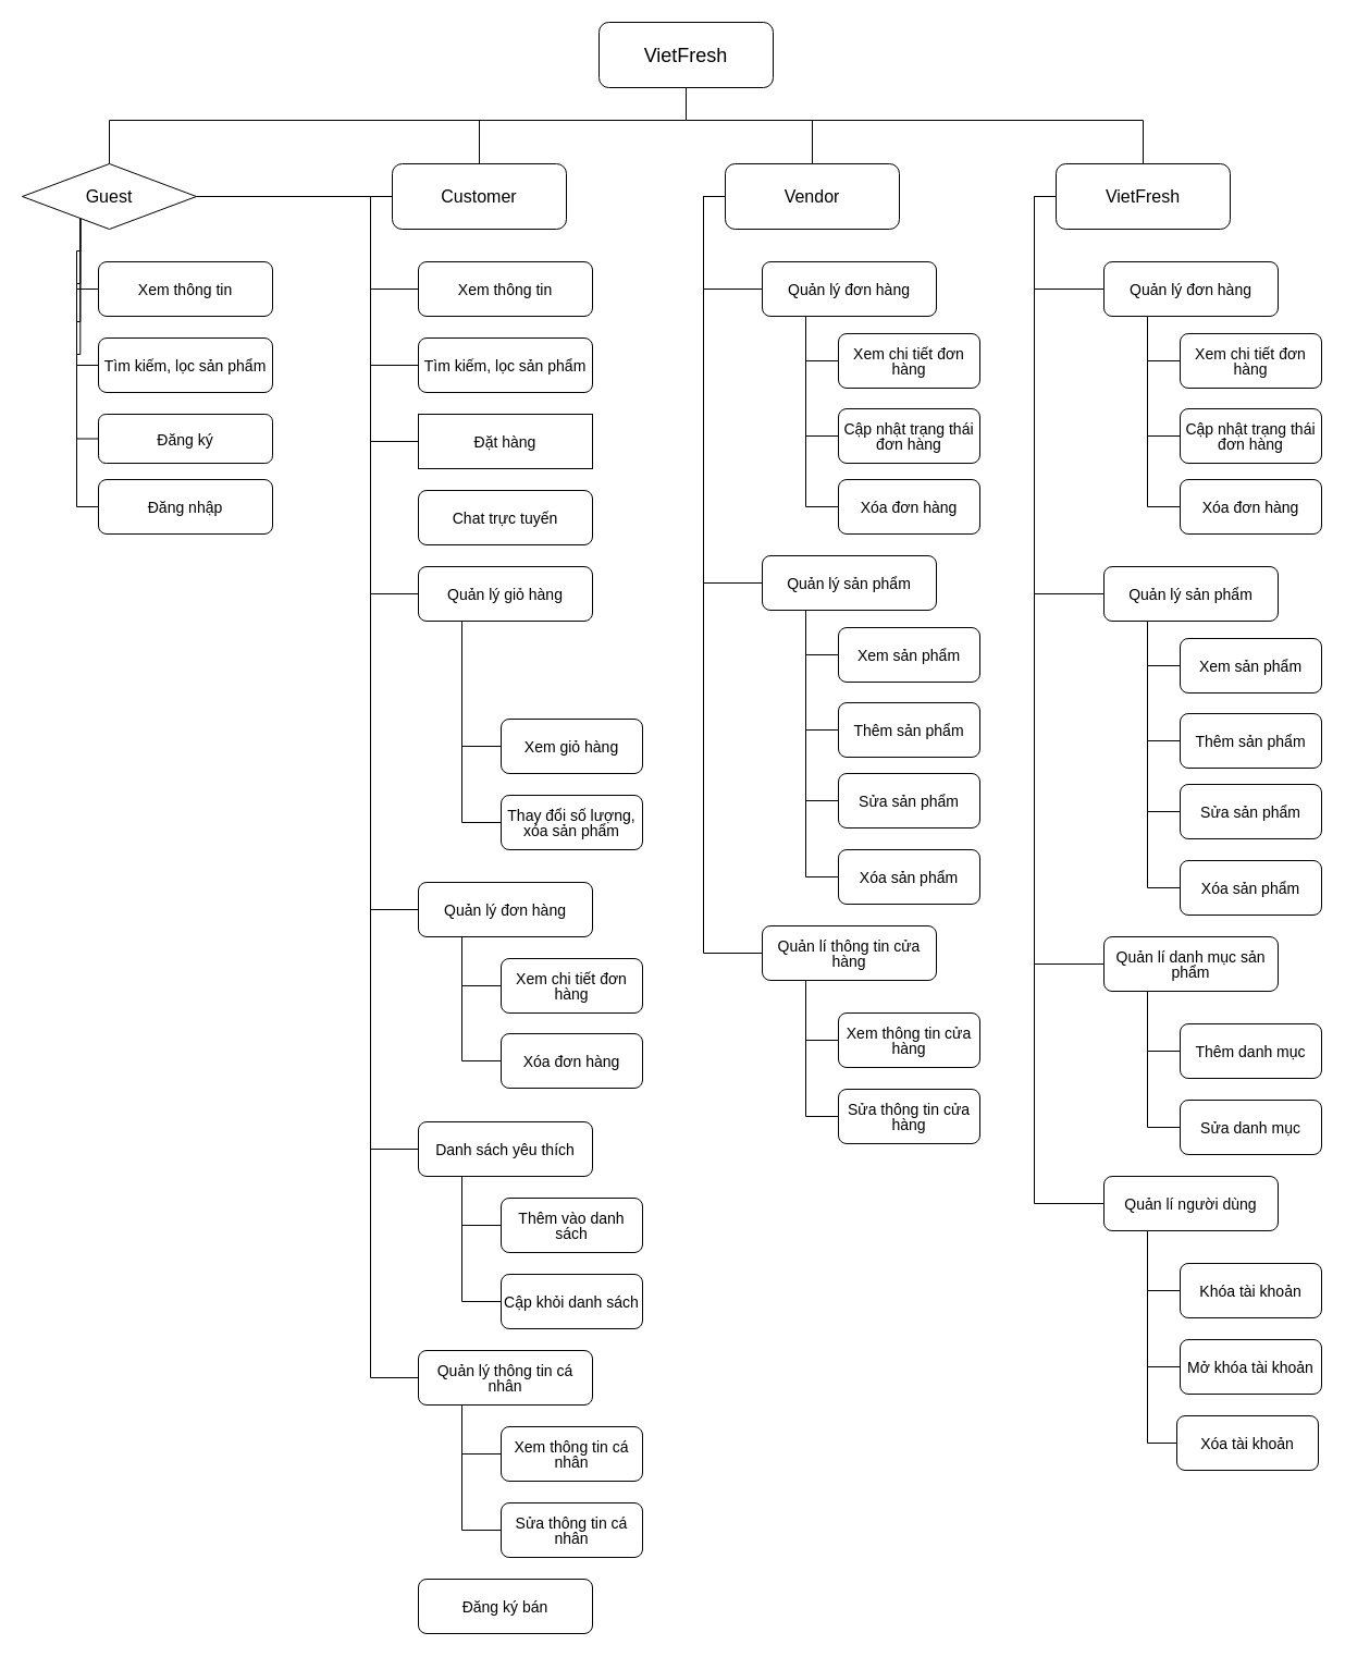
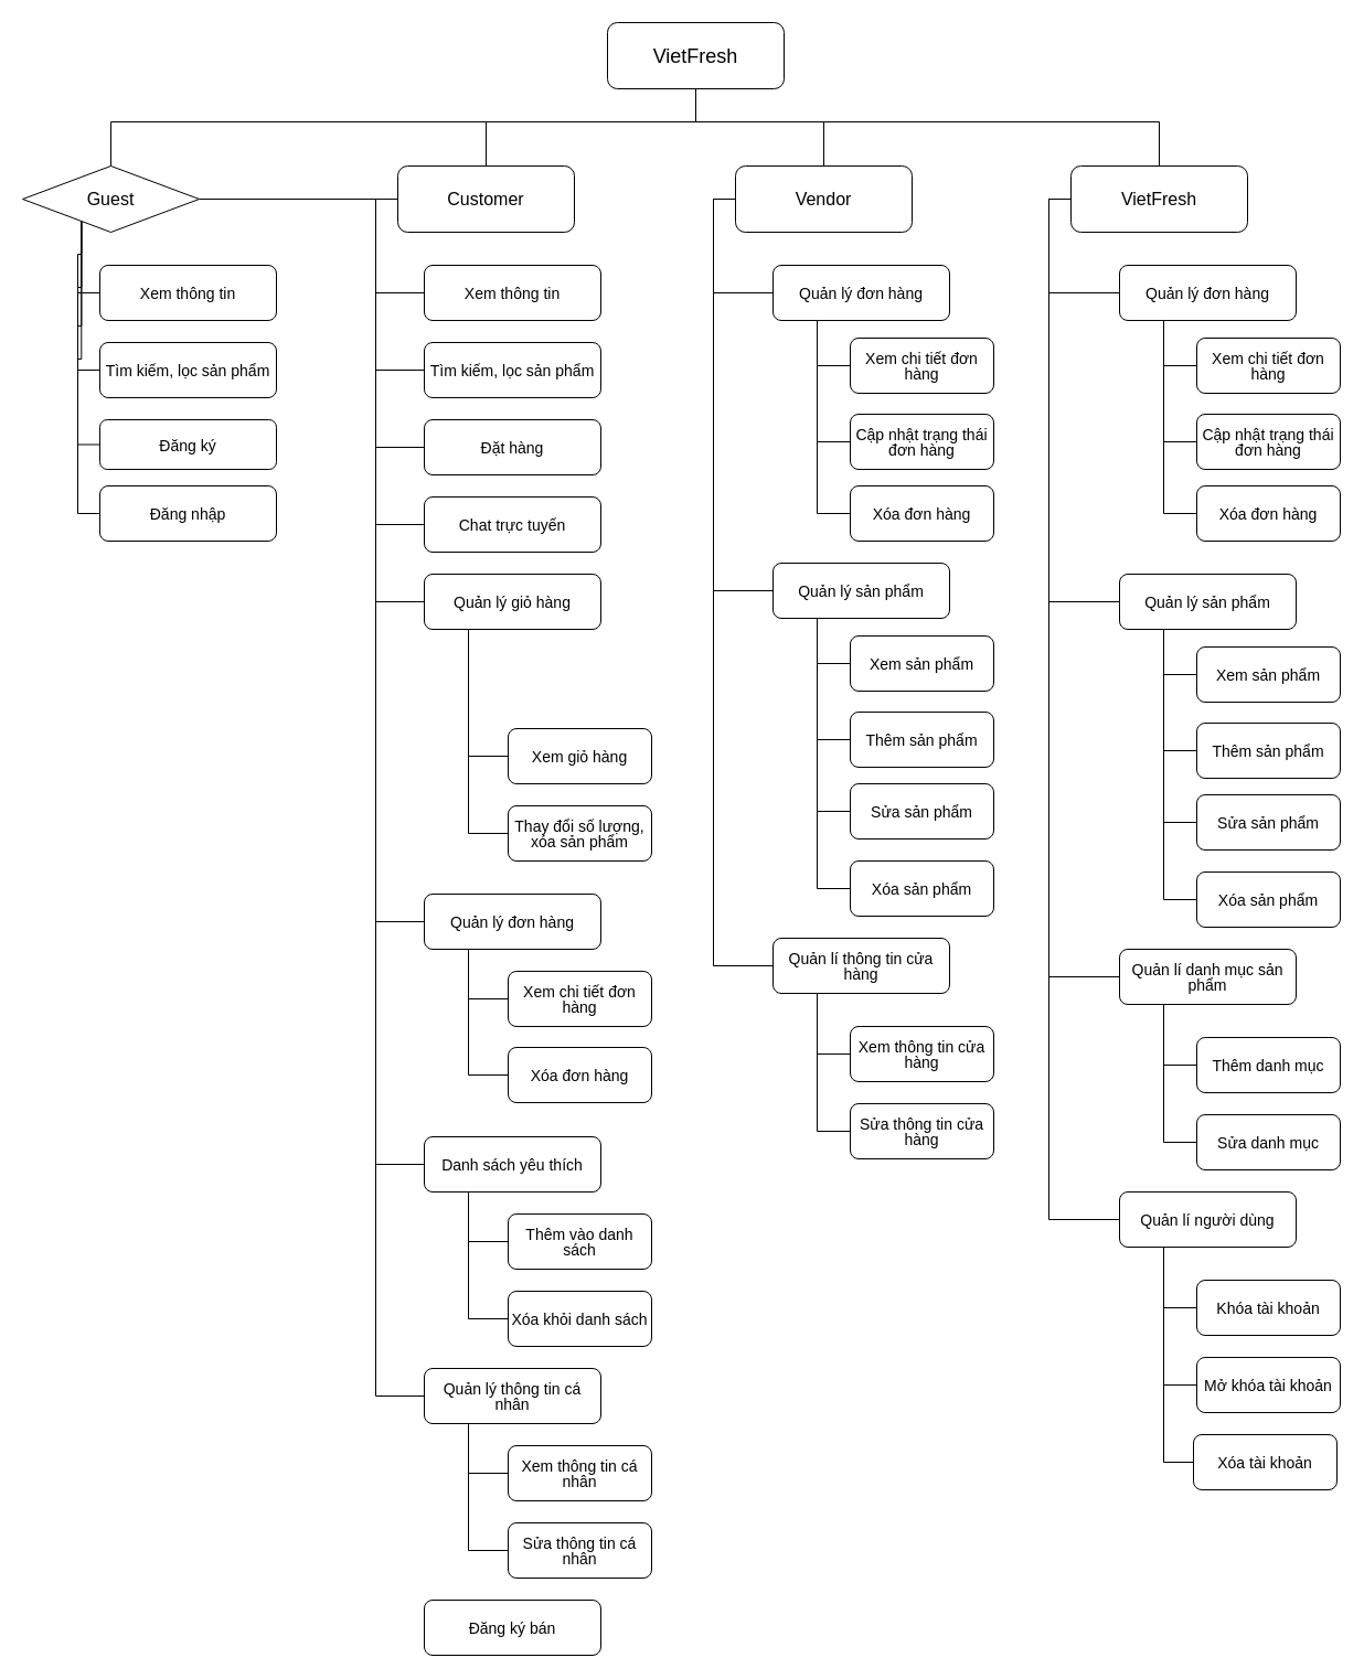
- <mxCell id="37" value="&lt;p style=&quot;line-height: 100%; font-size: 14px;&quot;&gt;Đặt hàng&lt;/p&gt;" style="whiteSpace=wrap;html=1;fontSize=14;direction=west;rounded=0;" vertex="1" parent="1"><mxGeometry x="384" y="380" width="160" height="50" as="geometry" /></mxCell>
+ <mxCell id="37" value="&lt;p style=&quot;line-height: 100%; font-size: 14px;&quot;&gt;Đặt hàng&lt;/p&gt;" style="rounded=1;whiteSpace=wrap;html=1;fontSize=14;direction=west;" vertex="1" parent="1"><mxGeometry x="384" y="380" width="160" height="50" as="geometry" /></mxCell>
+ <mxCell id="15" style="edgeStyle=orthogonalEdgeStyle;rounded=0;orthogonalLoop=1;jettySize=auto;html=1;exitX=1;exitY=0.5;exitDx=0;exitDy=0;entryX=1;entryY=0.5;entryDx=0;entryDy=0;endArrow=none;endFill=0;" edge="1" parent="1" source="21" target="38"><mxGeometry relative="1" as="geometry" /></mxCell>
- <mxCell id="53" value="&lt;p style=&quot;line-height: 100%; font-size: 14px;&quot;&gt;Cập khỏi danh sách&lt;/p&gt;" style="rounded=1;whiteSpace=wrap;html=1;fontSize=14;direction=west;" vertex="1" parent="1"><mxGeometry x="460" y="1170" width="130" height="50" as="geometry" /></mxCell>
+ <mxCell id="53" value="&lt;p style=&quot;line-height: 100%; font-size: 14px;&quot;&gt;Xóa khỏi danh sách&lt;/p&gt;" style="rounded=1;whiteSpace=wrap;html=1;fontSize=14;direction=west;" vertex="1" parent="1"><mxGeometry x="460" y="1170" width="130" height="50" as="geometry" /></mxCell>
